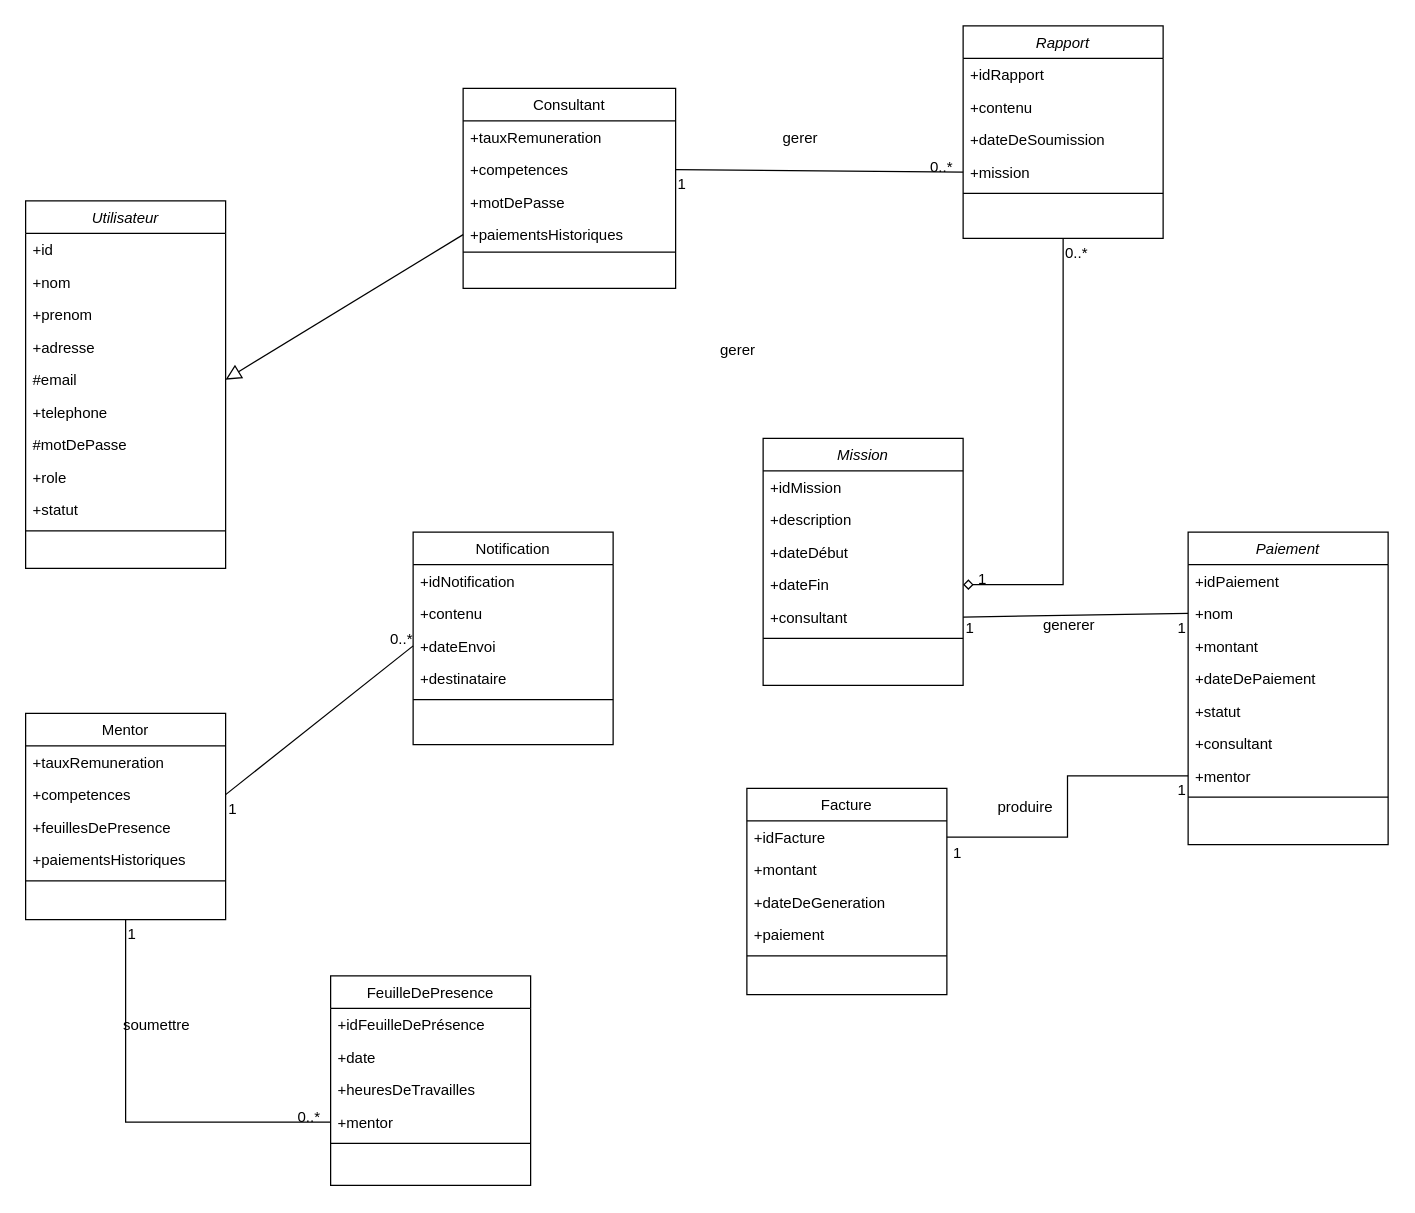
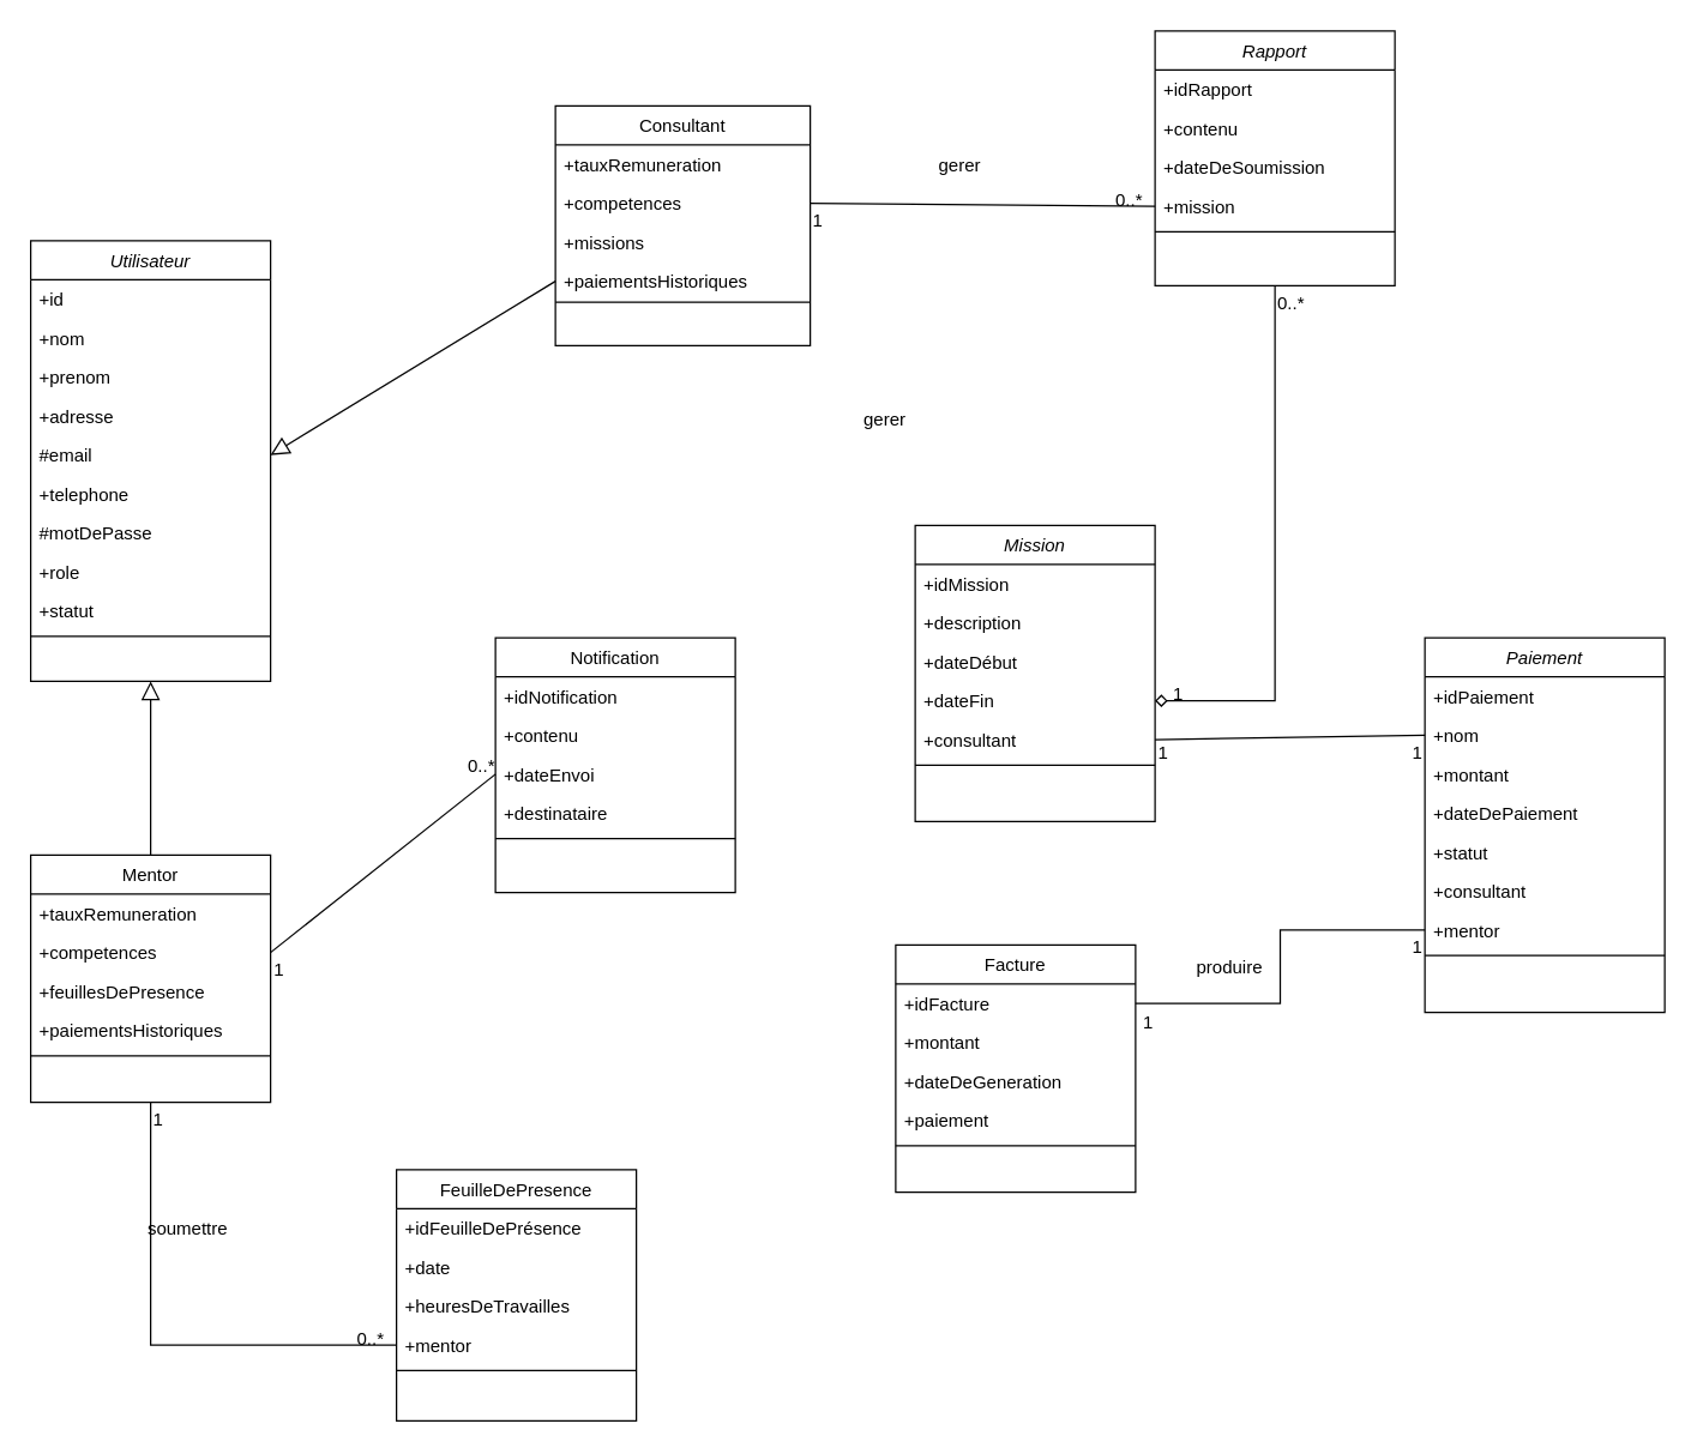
- <mxCell id="53" value="+motDePasse " style="text;align=left;verticalAlign=top;spacingLeft=4;spacingRight=4;overflow=hidden;rotatable=0;points=[[0,0.5],[1,0.5]];portConstraint=eastwest;" vertex="1" parent="50"><mxGeometry y="78" width="170" height="26" as="geometry" /></mxCell>
+ <mxCell id="53" value="+missions " style="text;align=left;verticalAlign=top;spacingLeft=4;spacingRight=4;overflow=hidden;rotatable=0;points=[[0,0.5],[1,0.5]];portConstraint=eastwest;" vertex="1" parent="50"><mxGeometry y="78" width="170" height="26" as="geometry" /></mxCell>
- <mxCell id="82" value="&lt;font style=&quot;vertical-align: inherit;&quot;&gt;&lt;font style=&quot;vertical-align: inherit;&quot;&gt;&lt;font style=&quot;vertical-align: inherit;&quot;&gt;&lt;font style=&quot;vertical-align: inherit;&quot;&gt;&lt;font style=&quot;vertical-align: inherit;&quot;&gt;&lt;font style=&quot;vertical-align: inherit;&quot;&gt;&lt;font style=&quot;vertical-align: inherit;&quot;&gt;&lt;font style=&quot;vertical-align: inherit;&quot;&gt;generer&lt;/font&gt;&lt;/font&gt;&lt;/font&gt;&lt;/font&gt;&lt;/font&gt;&lt;/font&gt;&lt;/font&gt;&lt;/font&gt;" style="text;html=1;align=center;verticalAlign=middle;whiteSpace=wrap;rounded=0;" vertex="1" parent="1"><mxGeometry x="830" y="490" width="50" height="20" as="geometry" /></mxCell>
+ <mxCell id="47" value="" style="endArrow=block;endSize=10;endFill=0;shadow=0;strokeWidth=1;rounded=0;elbow=vertical;exitX=0.5;exitY=0;exitDx=0;exitDy=0;entryX=0.5;entryY=1;entryDx=0;entryDy=0;" edge="1" parent="1" source="13" target="2"><mxGeometry width="160" relative="1" as="geometry"><mxPoint x="230" y="640" as="sourcePoint" /><mxPoint x="230" y="570" as="targetPoint" /></mxGeometry></mxCell>
